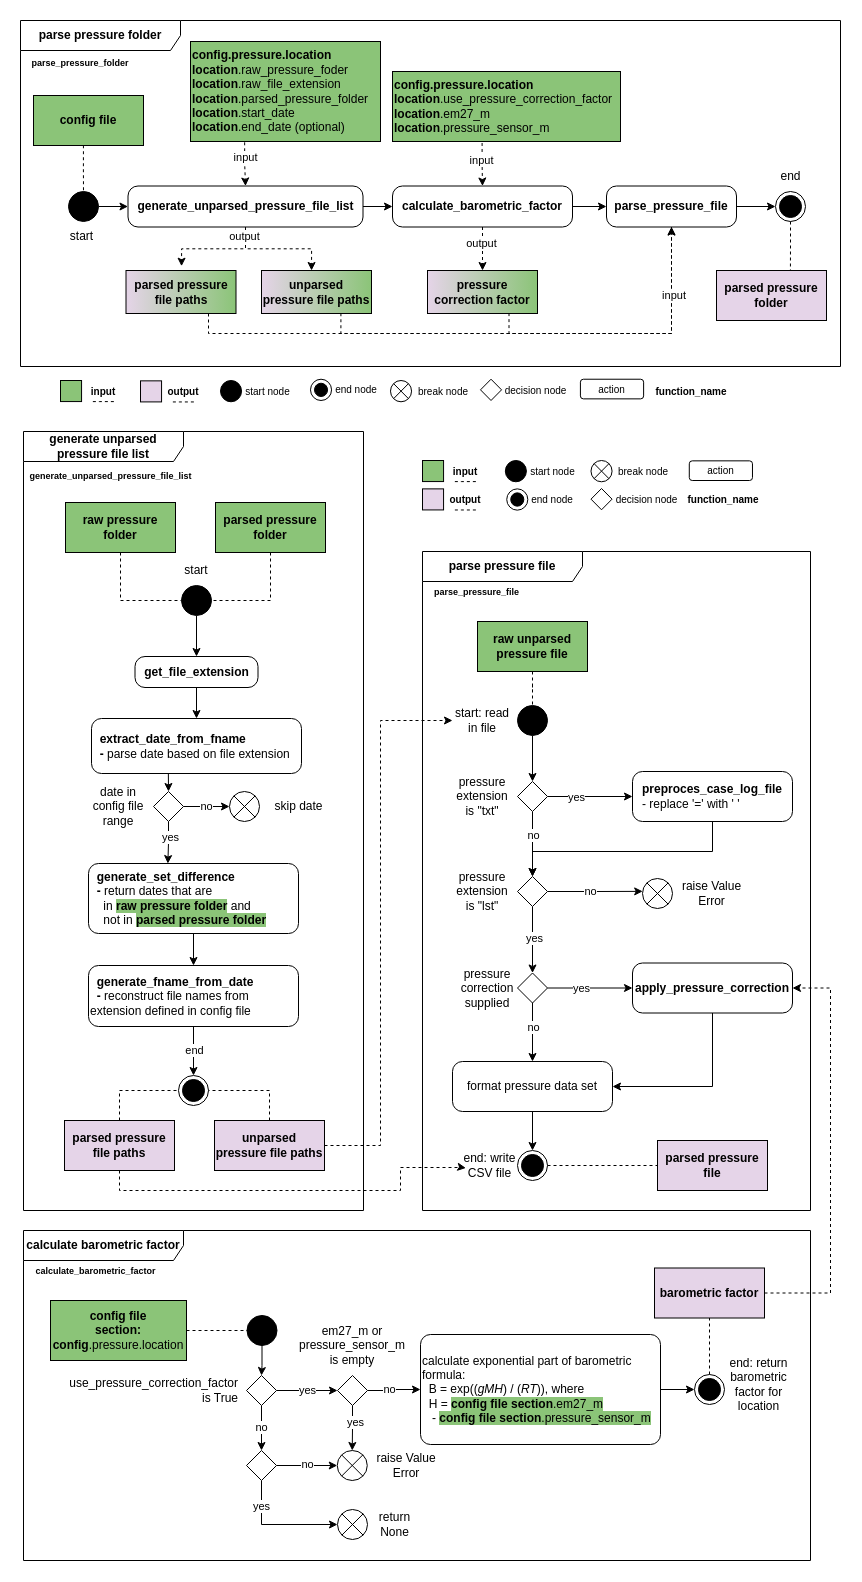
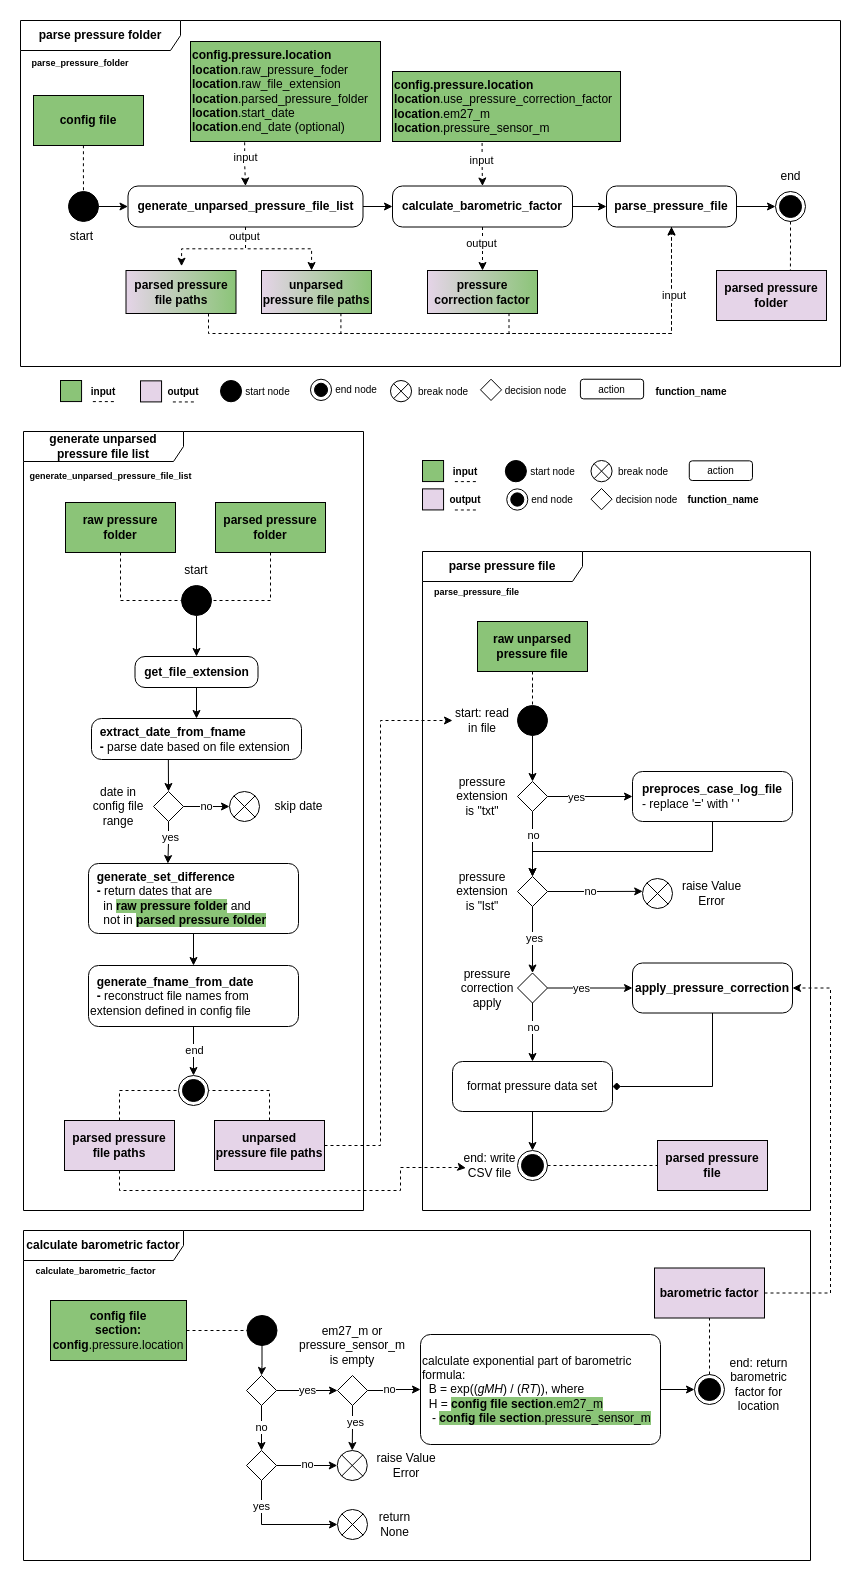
- <mxCell id="60" value="&lt;b&gt;&amp;nbsp; extract_date_from_fname&lt;/b&gt;&lt;div&gt;&lt;div style=&quot;&quot;&gt;&lt;b&gt;&amp;nbsp; -&amp;nbsp;&lt;/b&gt;parse date based on file extension&lt;/div&gt;&lt;/div&gt;" style="html=1;dashed=0;rounded=1;absoluteArcSize=1;arcSize=20;verticalAlign=middle;align=left;whiteSpace=wrap;" parent="44" vertex="1"><mxGeometry x="68" y="287" width="210" height="55" as="geometry" /></mxCell>
+ <mxCell id="60" value="&lt;b&gt;&amp;nbsp; extract_date_from_fname&lt;/b&gt;&lt;div&gt;&lt;div style=&quot;&quot;&gt;&lt;b&gt;&amp;nbsp; -&amp;nbsp;&lt;/b&gt;parse date based on file extension&lt;/div&gt;&lt;/div&gt;" style="html=1;dashed=0;rounded=1;absoluteArcSize=1;arcSize=20;verticalAlign=middle;align=left;whiteSpace=wrap;" parent="44" vertex="1"><mxGeometry x="68" y="287" width="210" height="41" as="geometry" /></mxCell>
- <mxCell id="25" value="pressure correction supplied" style="text;html=1;align=center;verticalAlign=middle;whiteSpace=wrap;rounded=0;" parent="2" vertex="1"><mxGeometry x="40" y="399" width="50" height="75" as="geometry" /></mxCell>
+ <mxCell id="25" value="pressure correction apply" style="text;html=1;align=center;verticalAlign=middle;whiteSpace=wrap;rounded=0;" parent="2" vertex="1"><mxGeometry x="40" y="399" width="50" height="75" as="geometry" /></mxCell>
- <mxCell id="11" style="edgeStyle=orthogonalEdgeStyle;rounded=0;orthogonalLoop=1;jettySize=auto;html=1;entryX=1;entryY=0.5;entryDx=0;entryDy=0;exitX=0.5;exitY=1;exitDx=0;exitDy=0;" parent="2" source="12" target="16" edge="1"><mxGeometry relative="1" as="geometry" /></mxCell>
+ <mxCell id="11" style="edgeStyle=orthogonalEdgeStyle;rounded=0;orthogonalLoop=1;jettySize=auto;html=1;entryX=1;entryY=0.5;entryDx=0;entryDy=0;exitX=0.5;exitY=1;exitDx=0;exitDy=0;endArrow=diamond;" parent="2" source="12" target="16" edge="1"><mxGeometry relative="1" as="geometry" /></mxCell>
- <mxCell id="114" value="use_pressure_correction_factor is True" style="text;html=1;align=right;verticalAlign=middle;whiteSpace=wrap;rounded=0;" parent="112" vertex="1"><mxGeometry width="180" height="30" as="geometry" /></mxCell>
